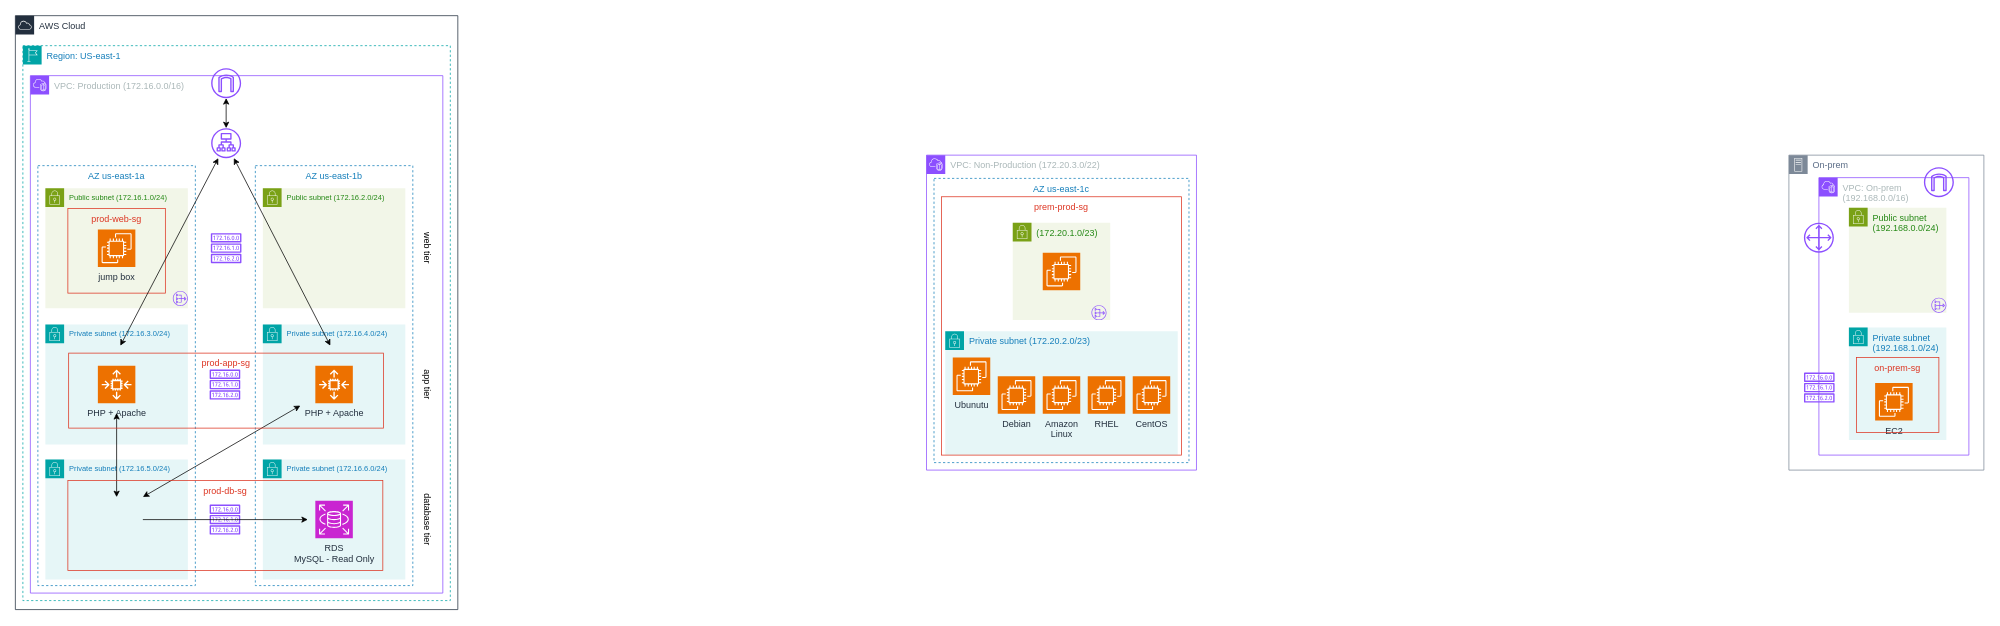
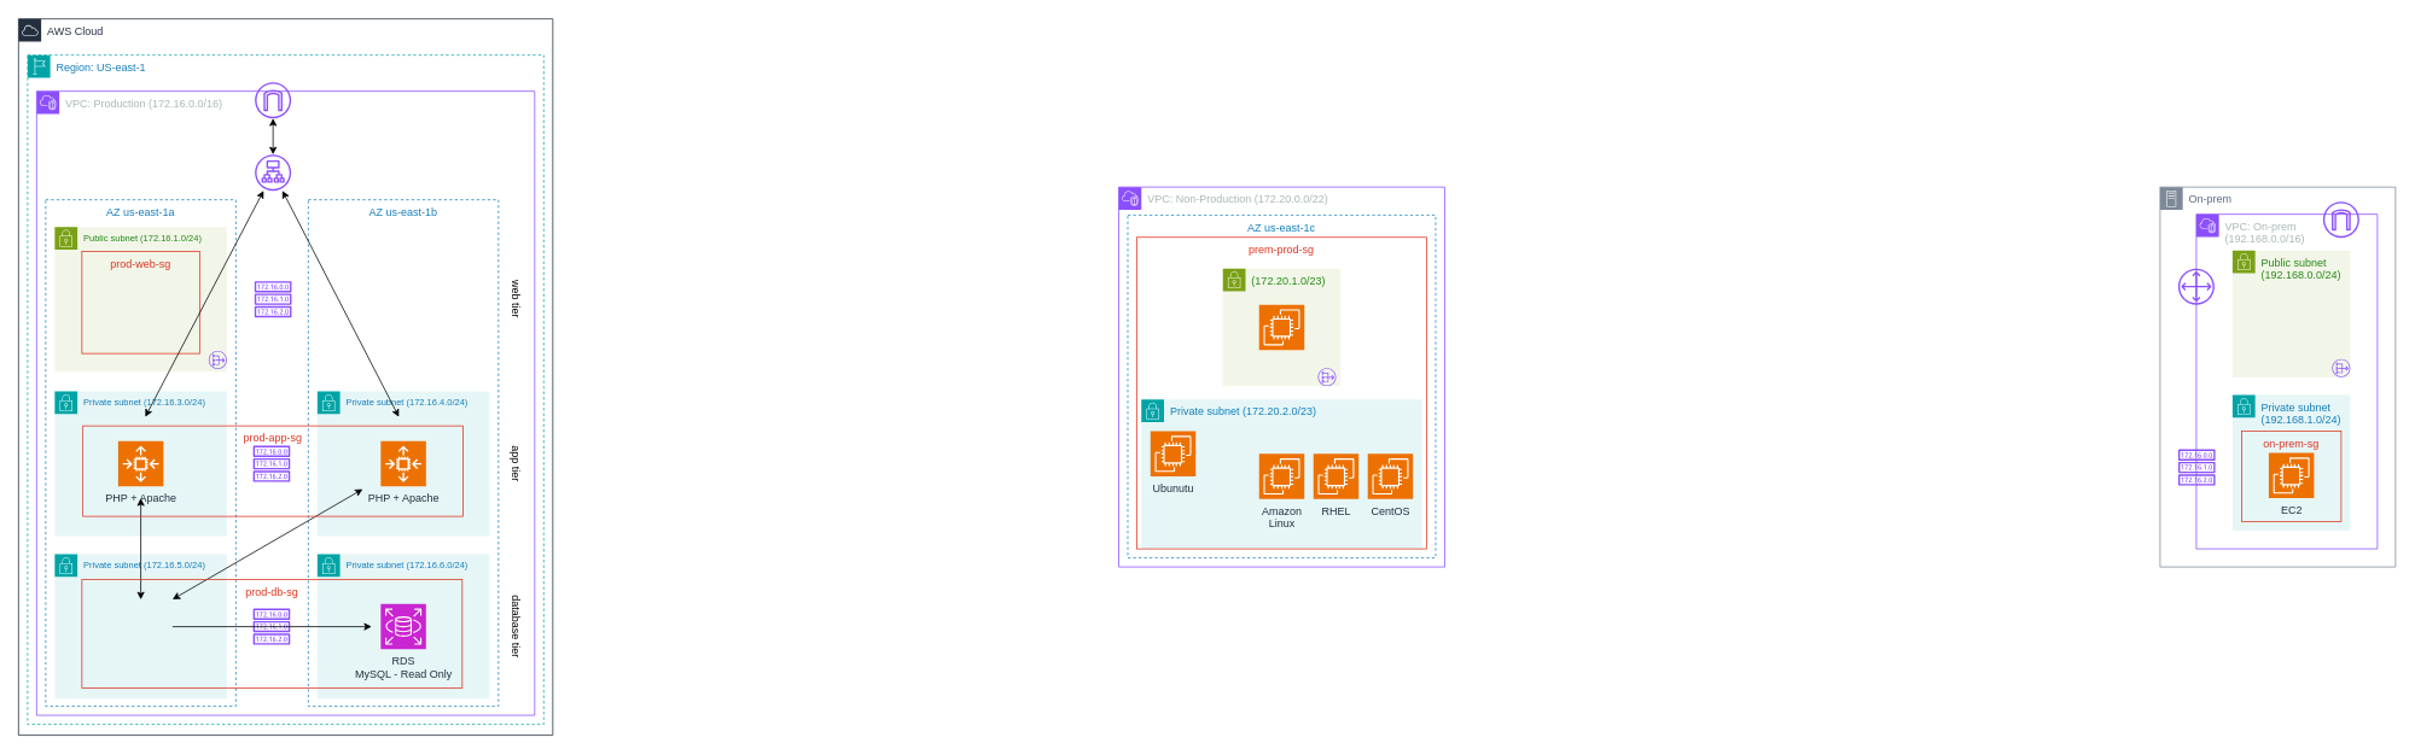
- <mxCell id="35" value="VPC: Non-Production (172.20.3.0/22)" style="points=[[0,0],[0.25,0],[0.5,0],[0.75,0],[1,0],[1,0.25],[1,0.5],[1,0.75],[1,1],[0.75,1],[0.5,1],[0.25,1],[0,1],[0,0.75],[0,0.5],[0,0.25]];outlineConnect=0;gradientColor=none;html=1;whiteSpace=wrap;fontSize=12;fontStyle=0;container=1;pointerEvents=0;collapsible=0;recursiveResize=0;shape=mxgraph.aws4.group;grIcon=mxgraph.aws4.group_vpc2;strokeColor=#8C4FFF;fillColor=none;verticalAlign=top;align=left;spacingLeft=30;fontColor=#AAB7B8;dashed=0;" parent="1" vertex="1"><mxGeometry x="1235" y="206" width="360" height="420" as="geometry" /></mxCell>
+ <mxCell id="35" value="VPC: Non-Production (172.20.0.0/22)" style="points=[[0,0],[0.25,0],[0.5,0],[0.75,0],[1,0],[1,0.25],[1,0.5],[1,0.75],[1,1],[0.75,1],[0.5,1],[0.25,1],[0,1],[0,0.75],[0,0.5],[0,0.25]];outlineConnect=0;gradientColor=none;html=1;whiteSpace=wrap;fontSize=12;fontStyle=0;container=1;pointerEvents=0;collapsible=0;recursiveResize=0;shape=mxgraph.aws4.group;grIcon=mxgraph.aws4.group_vpc2;strokeColor=#8C4FFF;fillColor=none;verticalAlign=top;align=left;spacingLeft=30;fontColor=#AAB7B8;dashed=0;" parent="1" vertex="1"><mxGeometry x="1235" y="206" width="360" height="420" as="geometry" /></mxCell>
- <mxCell id="7" value="jump box" style="sketch=0;points=[[0,0,0],[0.25,0,0],[0.5,0,0],[0.75,0,0],[1,0,0],[0,1,0],[0.25,1,0],[0.5,1,0],[0.75,1,0],[1,1,0],[0,0.25,0],[0,0.5,0],[0,0.75,0],[1,0.25,0],[1,0.5,0],[1,0.75,0]];outlineConnect=0;fontColor=#232F3E;fillColor=#ED7100;strokeColor=#ffffff;dashed=0;verticalLabelPosition=bottom;verticalAlign=top;align=center;html=1;fontSize=12;fontStyle=0;aspect=fixed;shape=mxgraph.aws4.resourceIcon;resIcon=mxgraph.aws4.ec2;" parent="6" vertex="1"><mxGeometry x="70" y="55" width="50" height="50" as="geometry" /></mxCell>
- <mxCell id="11" value="Public subnet (172.16.2.0/24)" style="points=[[0,0],[0.25,0],[0.5,0],[0.75,0],[1,0],[1,0.25],[1,0.5],[1,0.75],[1,1],[0.75,1],[0.5,1],[0.25,1],[0,1],[0,0.75],[0,0.5],[0,0.25]];outlineConnect=0;gradientColor=none;html=1;whiteSpace=wrap;fontSize=10;fontStyle=0;container=1;pointerEvents=0;collapsible=0;recursiveResize=0;shape=mxgraph.aws4.group;grIcon=mxgraph.aws4.group_security_group;grStroke=0;strokeColor=#7AA116;fillColor=#F2F6E8;verticalAlign=top;align=left;spacingLeft=30;fontColor=#248814;dashed=0;" parent="4" vertex="1"><mxGeometry x="310" y="150" width="190" height="160" as="geometry" /></mxCell>
- <mxCell id="41" value="Debian" style="sketch=0;points=[[0,0,0],[0.25,0,0],[0.5,0,0],[0.75,0,0],[1,0,0],[0,1,0],[0.25,1,0],[0.5,1,0],[0.75,1,0],[1,1,0],[0,0.25,0],[0,0.5,0],[0,0.75,0],[1,0.25,0],[1,0.5,0],[1,0.75,0]];outlineConnect=0;fontColor=#232F3E;fillColor=#ED7100;strokeColor=#ffffff;dashed=0;verticalLabelPosition=bottom;verticalAlign=top;align=center;html=1;fontSize=12;fontStyle=0;aspect=fixed;shape=mxgraph.aws4.resourceIcon;resIcon=mxgraph.aws4.ec2;" parent="37" vertex="1"><mxGeometry x="70" y="60" width="50" height="50" as="geometry" /></mxCell>
- <mxCell id="53" value="EC2" style="sketch=0;points=[[0,0,0],[0.25,0,0],[0.5,0,0],[0.75,0,0],[1,0,0],[0,1,0],[0.25,1,0],[0.5,1,0],[0.75,1,0],[1,1,0],[0,0.25,0],[0,0.5,0],[0,0.75,0],[1,0.25,0],[1,0.5,0],[1,0.75,0]];outlineConnect=0;fontColor=#232F3E;fillColor=#ED7100;strokeColor=#ffffff;dashed=0;verticalLabelPosition=bottom;verticalAlign=top;align=center;html=1;fontSize=12;fontStyle=0;aspect=fixed;shape=mxgraph.aws4.resourceIcon;resIcon=mxgraph.aws4.ec2;" parent="52" vertex="1"><mxGeometry x="35" y="74" width="50" height="50" as="geometry" /></mxCell>
+ <mxCell id="53" value="EC2" style="sketch=0;points=[[0,0,0],[0.25,0,0],[0.5,0,0],[0.75,0,0],[1,0,0],[0,1,0],[0.25,1,0],[0.5,1,0],[0.75,1,0],[1,1,0],[0,0.25,0],[0,0.5,0],[0,0.75,0],[1,0.25,0],[1,0.5,0],[1,0.75,0]];outlineConnect=0;fontColor=#232F3E;fillColor=#ED7100;strokeColor=#ffffff;dashed=0;verticalLabelPosition=bottom;verticalAlign=top;align=center;html=1;fontSize=12;fontStyle=0;aspect=fixed;shape=mxgraph.aws4.resourceIcon;resIcon=mxgraph.aws4.ec2;" parent="52" vertex="1"><mxGeometry x="40" y="64" width="50" height="50" as="geometry" /></mxCell>
